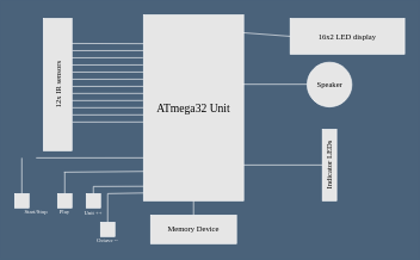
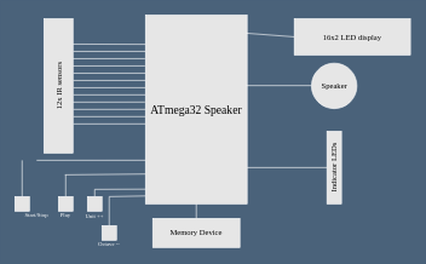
- <mxCell id="16" value="&lt;font style=&quot;font-size: 16px&quot; face=&quot;Times New Roman&quot;&gt;ATmega32 Unit&lt;br&gt;&lt;/font&gt;" style="rounded=0;whiteSpace=wrap;html=1;fillColor=#E6E6E6;strokeColor=#FFFFFF;" parent="1" vertex="1"><mxGeometry x="200" y="20" width="140" height="260" as="geometry" /></mxCell>
+ <mxCell id="16" value="&lt;font style=&quot;font-size: 16px&quot; face=&quot;Times New Roman&quot;&gt;ATmega32 Speaker&lt;br&gt;&lt;/font&gt;" style="rounded=0;whiteSpace=wrap;html=1;fillColor=#E6E6E6;strokeColor=#FFFFFF;" parent="1" vertex="1"><mxGeometry x="200" y="20" width="140" height="260" as="geometry" /></mxCell>
